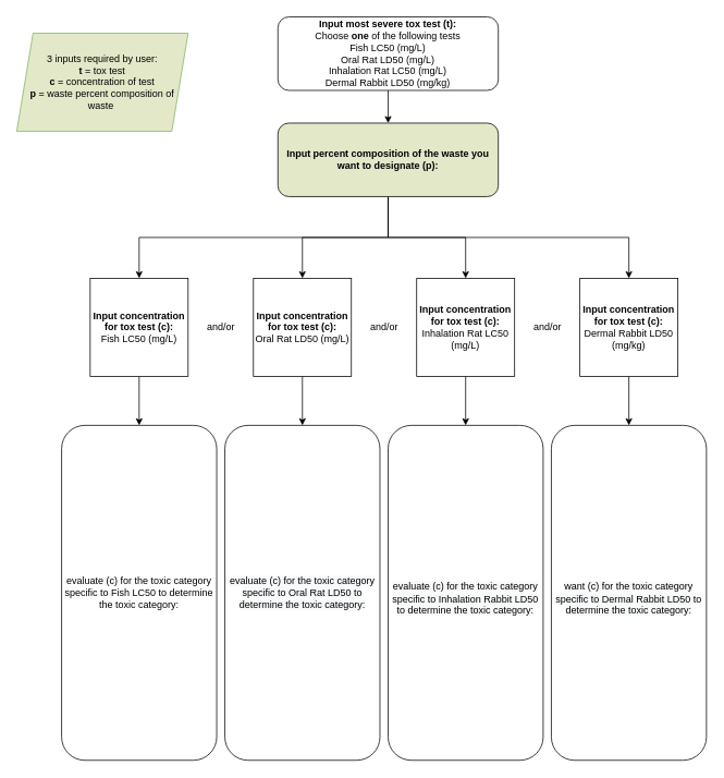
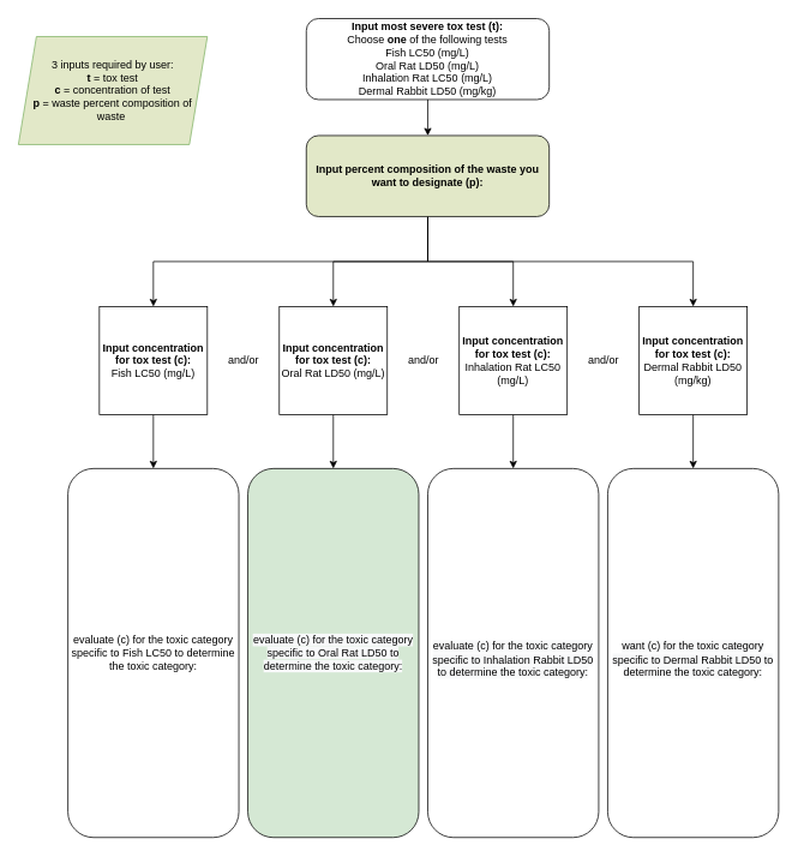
- <mxCell id="16" value="&lt;span style=&quot;color: rgb(0, 0, 0); font-family: Helvetica; font-size: 12px; font-style: normal; font-variant-ligatures: normal; font-variant-caps: normal; font-weight: 400; letter-spacing: normal; orphans: 2; text-align: center; text-indent: 0px; text-transform: none; widows: 2; word-spacing: 0px; -webkit-text-stroke-width: 0px; background-color: rgb(248, 249, 250); text-decoration-thickness: initial; text-decoration-style: initial; text-decoration-color: initial; float: none; display: inline !important;&quot;&gt;evaluate (c) for the toxic category specific to Oral Rat LD50 to determine the toxic category:&lt;/span&gt;" style="rounded=1;whiteSpace=wrap;html=1;" vertex="1" parent="1"><mxGeometry x="275" y="520" width="190" height="410" as="geometry" /></mxCell>
+ <mxCell id="16" value="&lt;span style=&quot;color: rgb(0, 0, 0); font-family: Helvetica; font-size: 12px; font-style: normal; font-variant-ligatures: normal; font-variant-caps: normal; font-weight: 400; letter-spacing: normal; orphans: 2; text-align: center; text-indent: 0px; text-transform: none; widows: 2; word-spacing: 0px; -webkit-text-stroke-width: 0px; background-color: rgb(248, 249, 250); text-decoration-thickness: initial; text-decoration-style: initial; text-decoration-color: initial; float: none; display: inline !important;&quot;&gt;evaluate (c) for the toxic category specific to Oral Rat LD50 to determine the toxic category:&lt;/span&gt;" style="rounded=1;whiteSpace=wrap;html=1;fillColor=#d5e8d4;" vertex="1" parent="1"><mxGeometry x="275" y="520" width="190" height="410" as="geometry" /></mxCell>
